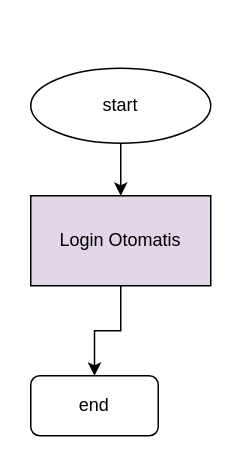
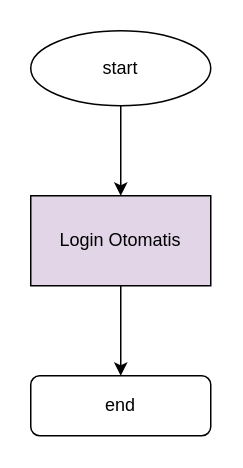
- <mxCell id="3" value="start" style="ellipse;whiteSpace=wrap;html=1;" vertex="1" parent="1"><mxGeometry x="20" y="45" width="120" height="50" as="geometry" /></mxCell>
+ <mxCell id="3" value="start" style="ellipse;whiteSpace=wrap;html=1;" vertex="1" parent="1"><mxGeometry x="20" y="20" width="120" height="50" as="geometry" /></mxCell>
- <mxCell id="6" value="end" style="rounded=1;whiteSpace=wrap;html=1;" vertex="1" parent="1"><mxGeometry x="20" y="250" width="85" height="40" as="geometry" /></mxCell>
+ <mxCell id="6" value="end" style="rounded=1;whiteSpace=wrap;html=1;" vertex="1" parent="1"><mxGeometry x="20" y="250" width="120" height="40" as="geometry" /></mxCell>
